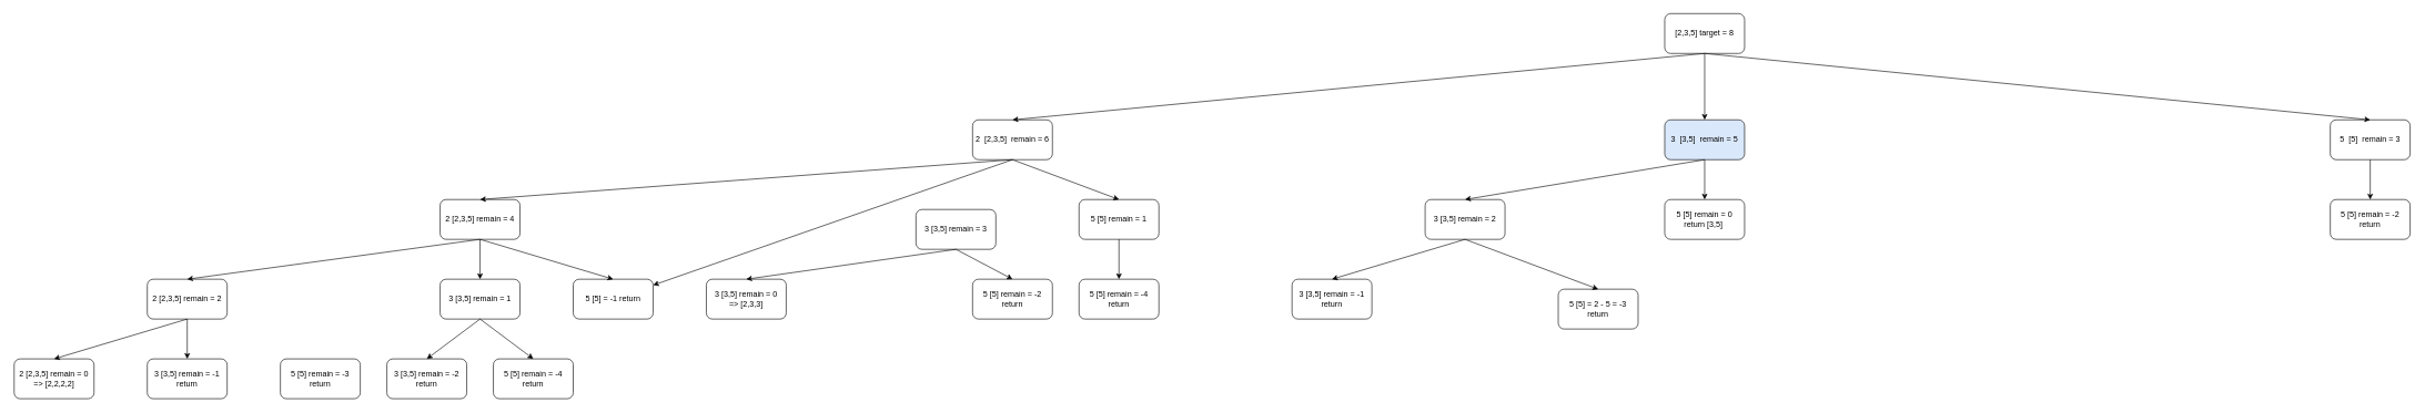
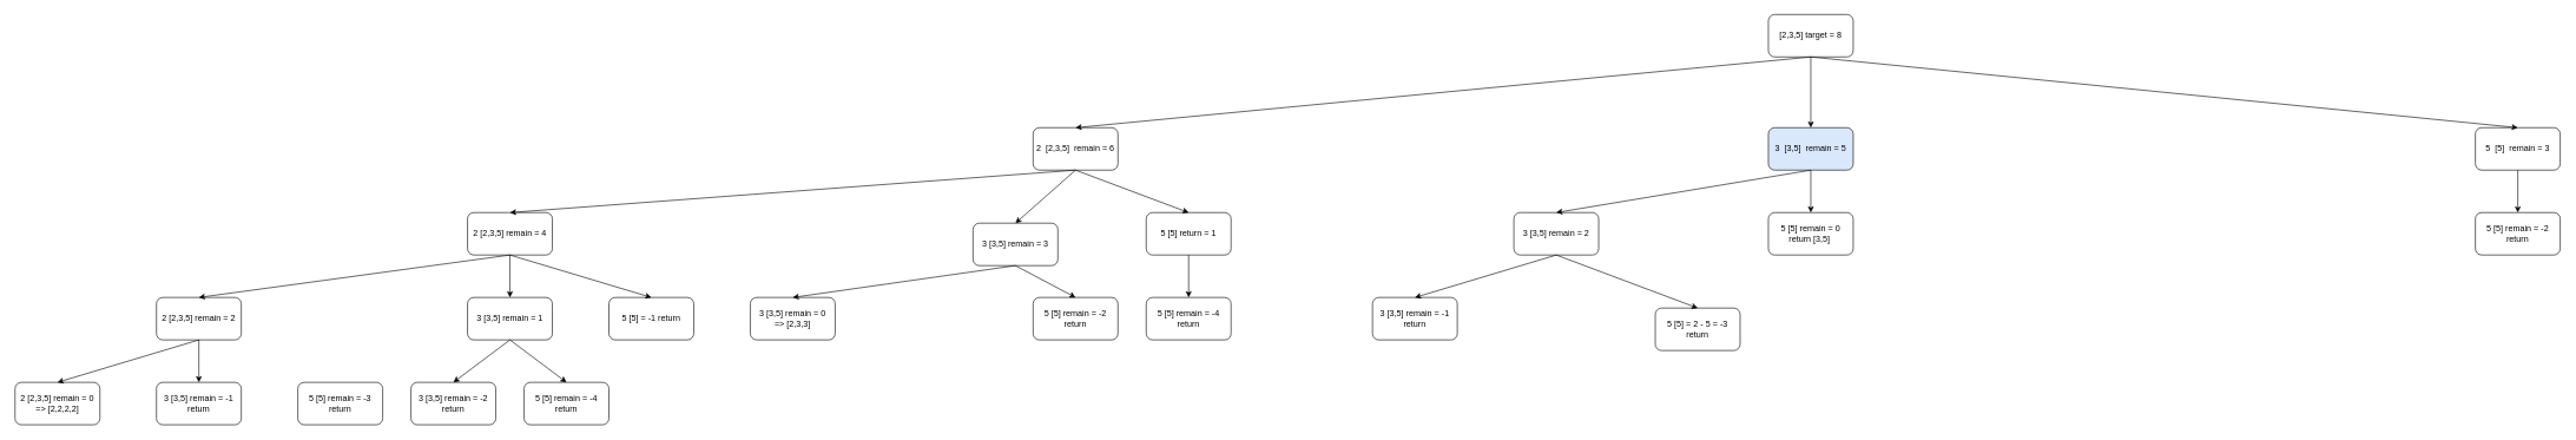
- <mxCell id="11" value="5 [5] remain = 1" style="rounded=1;whiteSpace=wrap;html=1;" vertex="1" parent="1"><mxGeometry x="1620" y="300" width="120" height="60" as="geometry" /></mxCell>
+ <mxCell id="11" value="5 [5] return = 1" style="rounded=1;whiteSpace=wrap;html=1;" vertex="1" parent="1"><mxGeometry x="1620" y="300" width="120" height="60" as="geometry" /></mxCell>
- <mxCell id="13" value="" style="endArrow=classic;html=1;exitX=0.5;exitY=1;exitDx=0;exitDy=0;" edge="1" parent="1" source="2" target="17"><mxGeometry width="50" height="50" relative="1" as="geometry"><mxPoint x="2110" y="310" as="sourcePoint" /><mxPoint x="2160" y="260" as="targetPoint" /></mxGeometry></mxCell>
+ <mxCell id="13" value="" style="endArrow=classic;html=1;exitX=0.5;exitY=1;exitDx=0;exitDy=0;entryX=0.5;entryY=0;entryDx=0;entryDy=0;" edge="1" parent="1" source="2" target="10"><mxGeometry width="50" height="50" relative="1" as="geometry"><mxPoint x="2110" y="310" as="sourcePoint" /><mxPoint x="2160" y="260" as="targetPoint" /></mxGeometry></mxCell>
